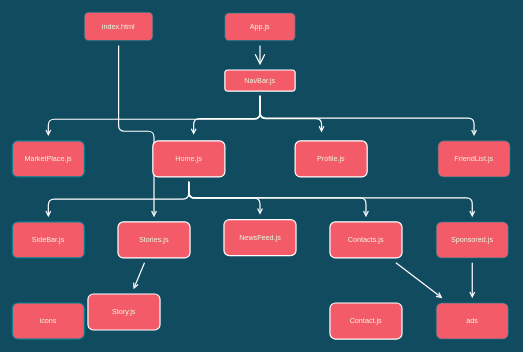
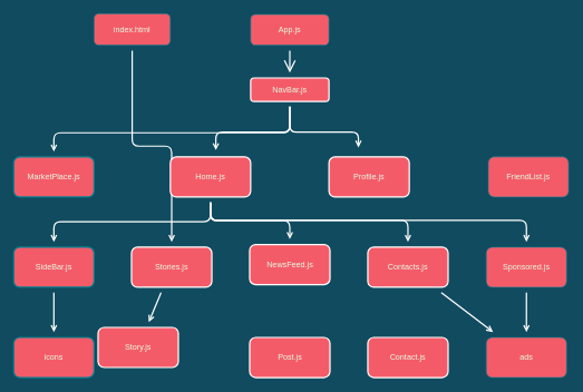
- <mxCell id="9" value="" style="edgeStyle=orthogonalEdgeStyle;rounded=1;sketch=0;orthogonalLoop=1;jettySize=auto;html=1;fontColor=#E4FDE1;endArrow=open;sourcePerimeterSpacing=8;targetPerimeterSpacing=8;strokeColor=#FFFFFF;fillColor=#F45B69;strokeWidth=2;" edge="1" parent="1" source="10" target="18"><mxGeometry relative="1" as="geometry"><Array as="points"><mxPoint x="433" y="196" /><mxPoint x="789" y="196" /></Array></mxGeometry></mxCell>
+ <mxCell id="19" value="" style="edgeStyle=orthogonalEdgeStyle;rounded=1;sketch=0;orthogonalLoop=1;jettySize=auto;html=1;fontColor=#E4FDE1;endArrow=open;sourcePerimeterSpacing=8;targetPerimeterSpacing=8;strokeColor=#FFFFFF;fillColor=#F45B69;strokeWidth=2;" edge="1" parent="1" source="20" target="28"><mxGeometry relative="1" as="geometry" /></mxCell>
+ <mxCell id="30" value="Post.js" style="whiteSpace=wrap;html=1;rounded=1;sketch=0;hachureGap=4;fontColor=#E4FDE1;strokeColor=#FFFFFF;fillColor=#F45B69;strokeWidth=2;" vertex="1" parent="1"><mxGeometry x="372.5" y="504" width="120" height="60" as="geometry" /></mxCell>
